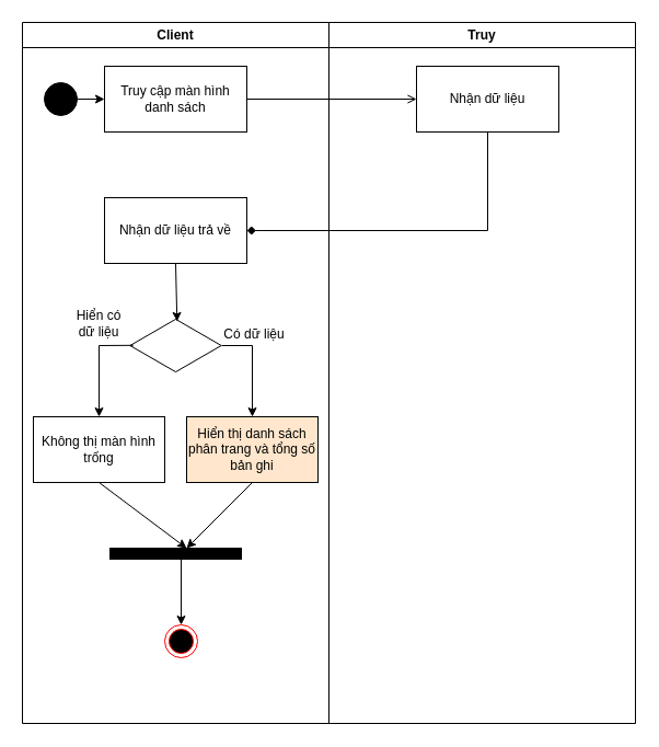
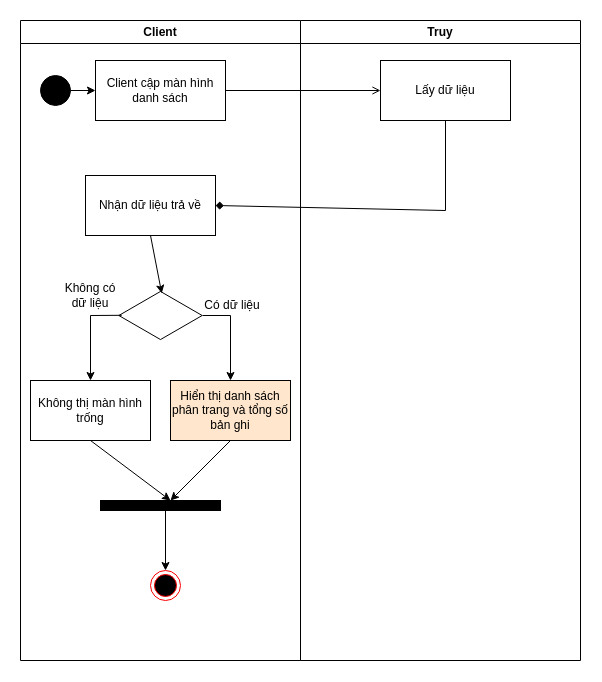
- <mxCell id="4" value="Truy cập màn hình danh sách" style="rounded=0;whiteSpace=wrap;html=1;" vertex="1" parent="2"><mxGeometry x="75" y="40" width="130" height="60" as="geometry" /></mxCell>
+ <mxCell id="4" value="Client cập màn hình danh sách" style="rounded=0;whiteSpace=wrap;html=1;" vertex="1" parent="2"><mxGeometry x="75" y="40" width="130" height="60" as="geometry" /></mxCell>
- <mxCell id="20" value="Nhận dữ liệu" style="rounded=0;whiteSpace=wrap;html=1;" vertex="1" parent="19"><mxGeometry x="80" y="40" width="130" height="60" as="geometry" /></mxCell>
+ <mxCell id="20" value="Lấy dữ liệu" style="rounded=0;whiteSpace=wrap;html=1;" vertex="1" parent="19"><mxGeometry x="80" y="40" width="130" height="60" as="geometry" /></mxCell>
- <mxCell id="7" value="Nhận dữ liệu trả về" style="rounded=0;whiteSpace=wrap;html=1;" vertex="1" parent="2"><mxGeometry x="75" y="160" width="130" height="60" as="geometry" /></mxCell>
+ <mxCell id="7" value="Nhận dữ liệu trả về" style="rounded=0;whiteSpace=wrap;html=1;" vertex="1" parent="2"><mxGeometry x="65" y="155" width="130" height="60" as="geometry" /></mxCell>
- <mxCell id="15" value="Hiển có dữ liệu" style="text;html=1;align=center;verticalAlign=middle;whiteSpace=wrap;rounded=0;" vertex="1" parent="2"><mxGeometry x="40" y="260" width="60" height="30" as="geometry" /></mxCell>
+ <mxCell id="15" value="Không có dữ liệu" style="text;html=1;align=center;verticalAlign=middle;whiteSpace=wrap;rounded=0;" vertex="1" parent="2"><mxGeometry x="40" y="260" width="60" height="30" as="geometry" /></mxCell>
